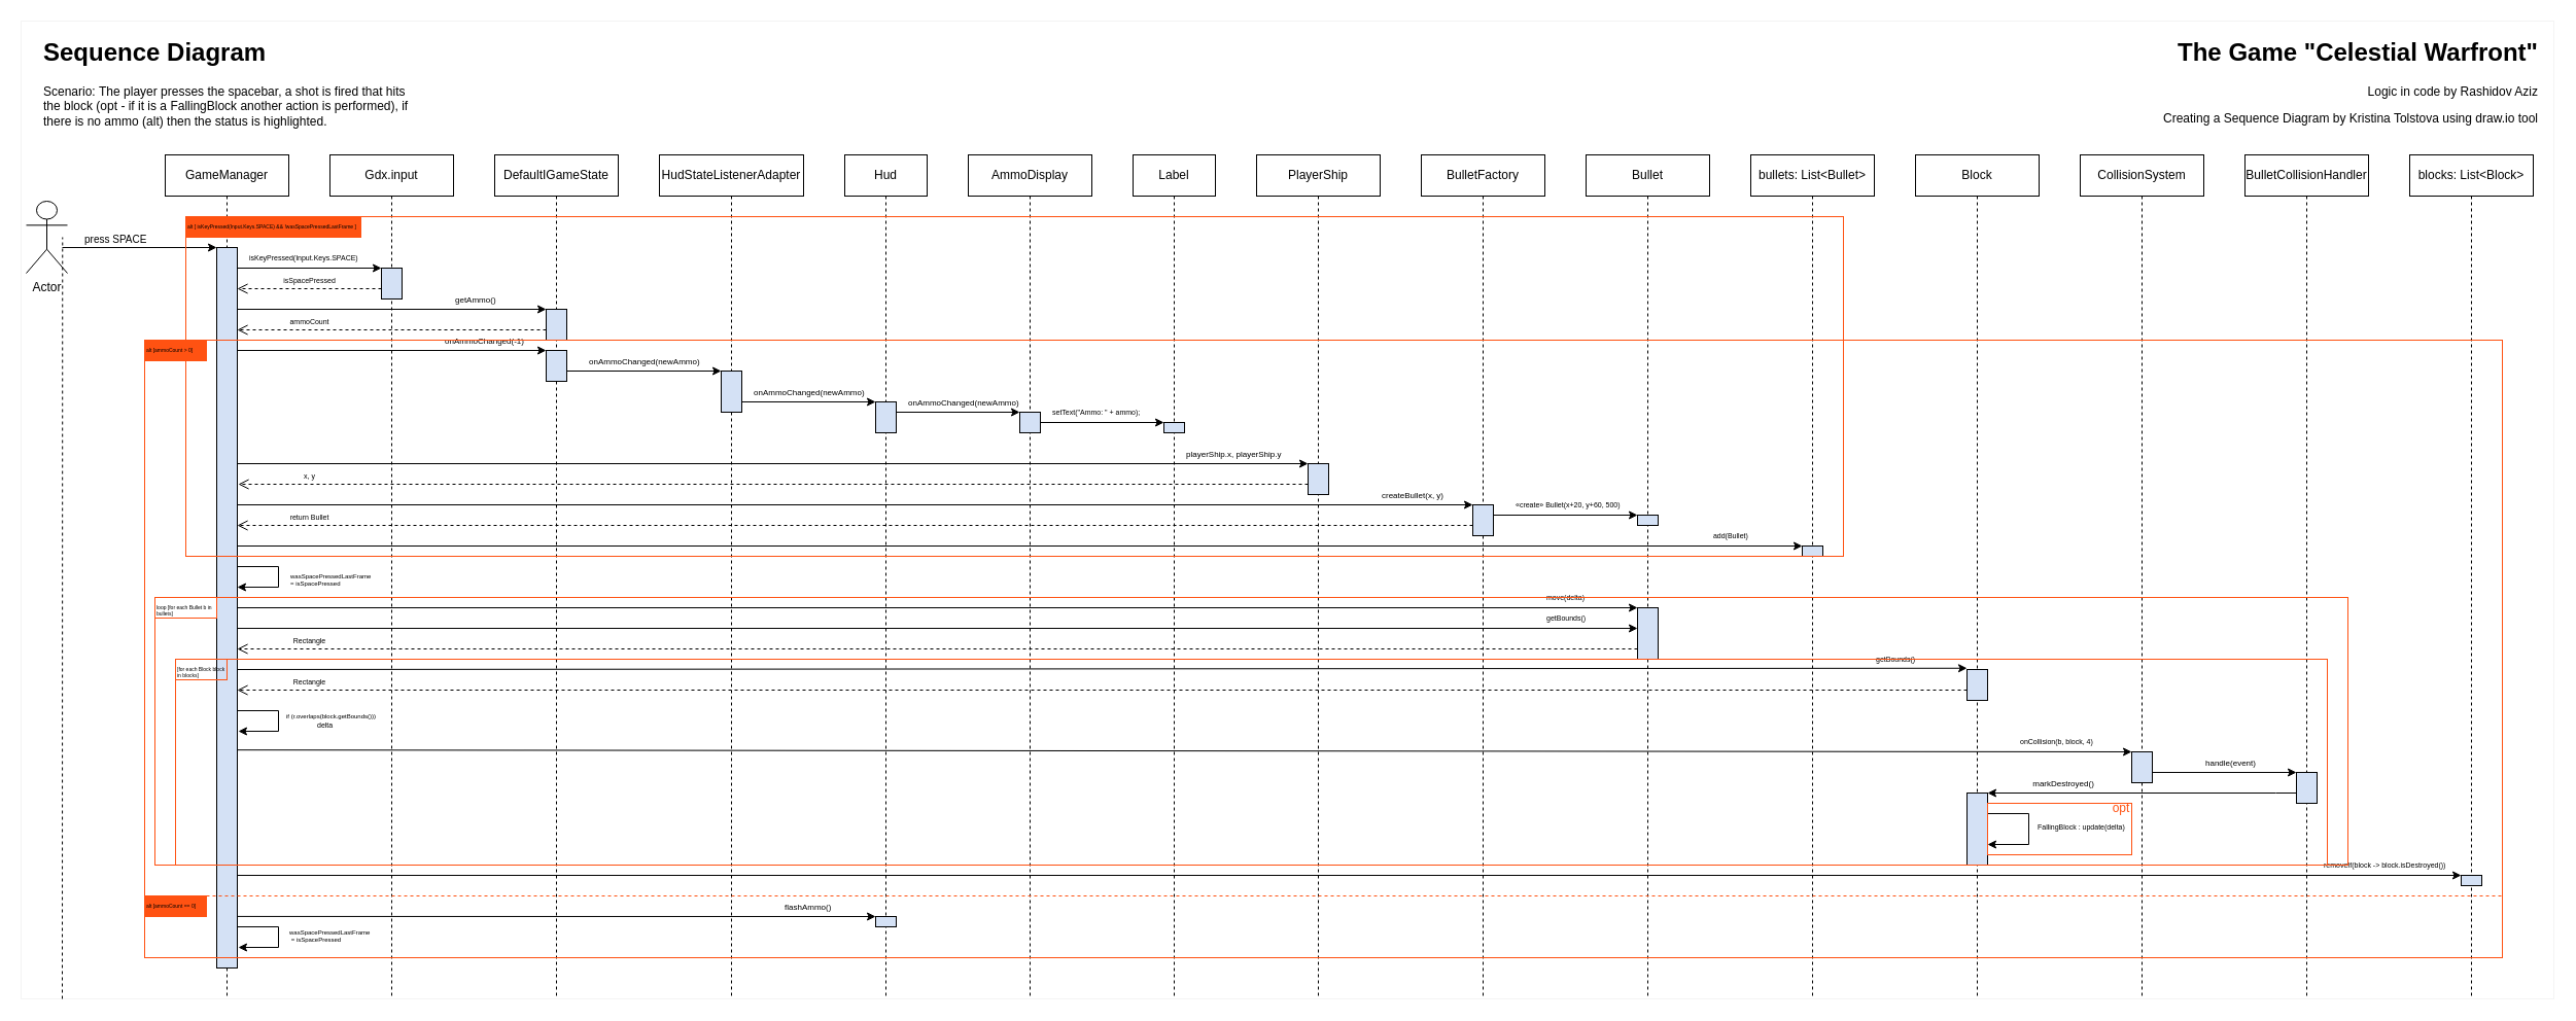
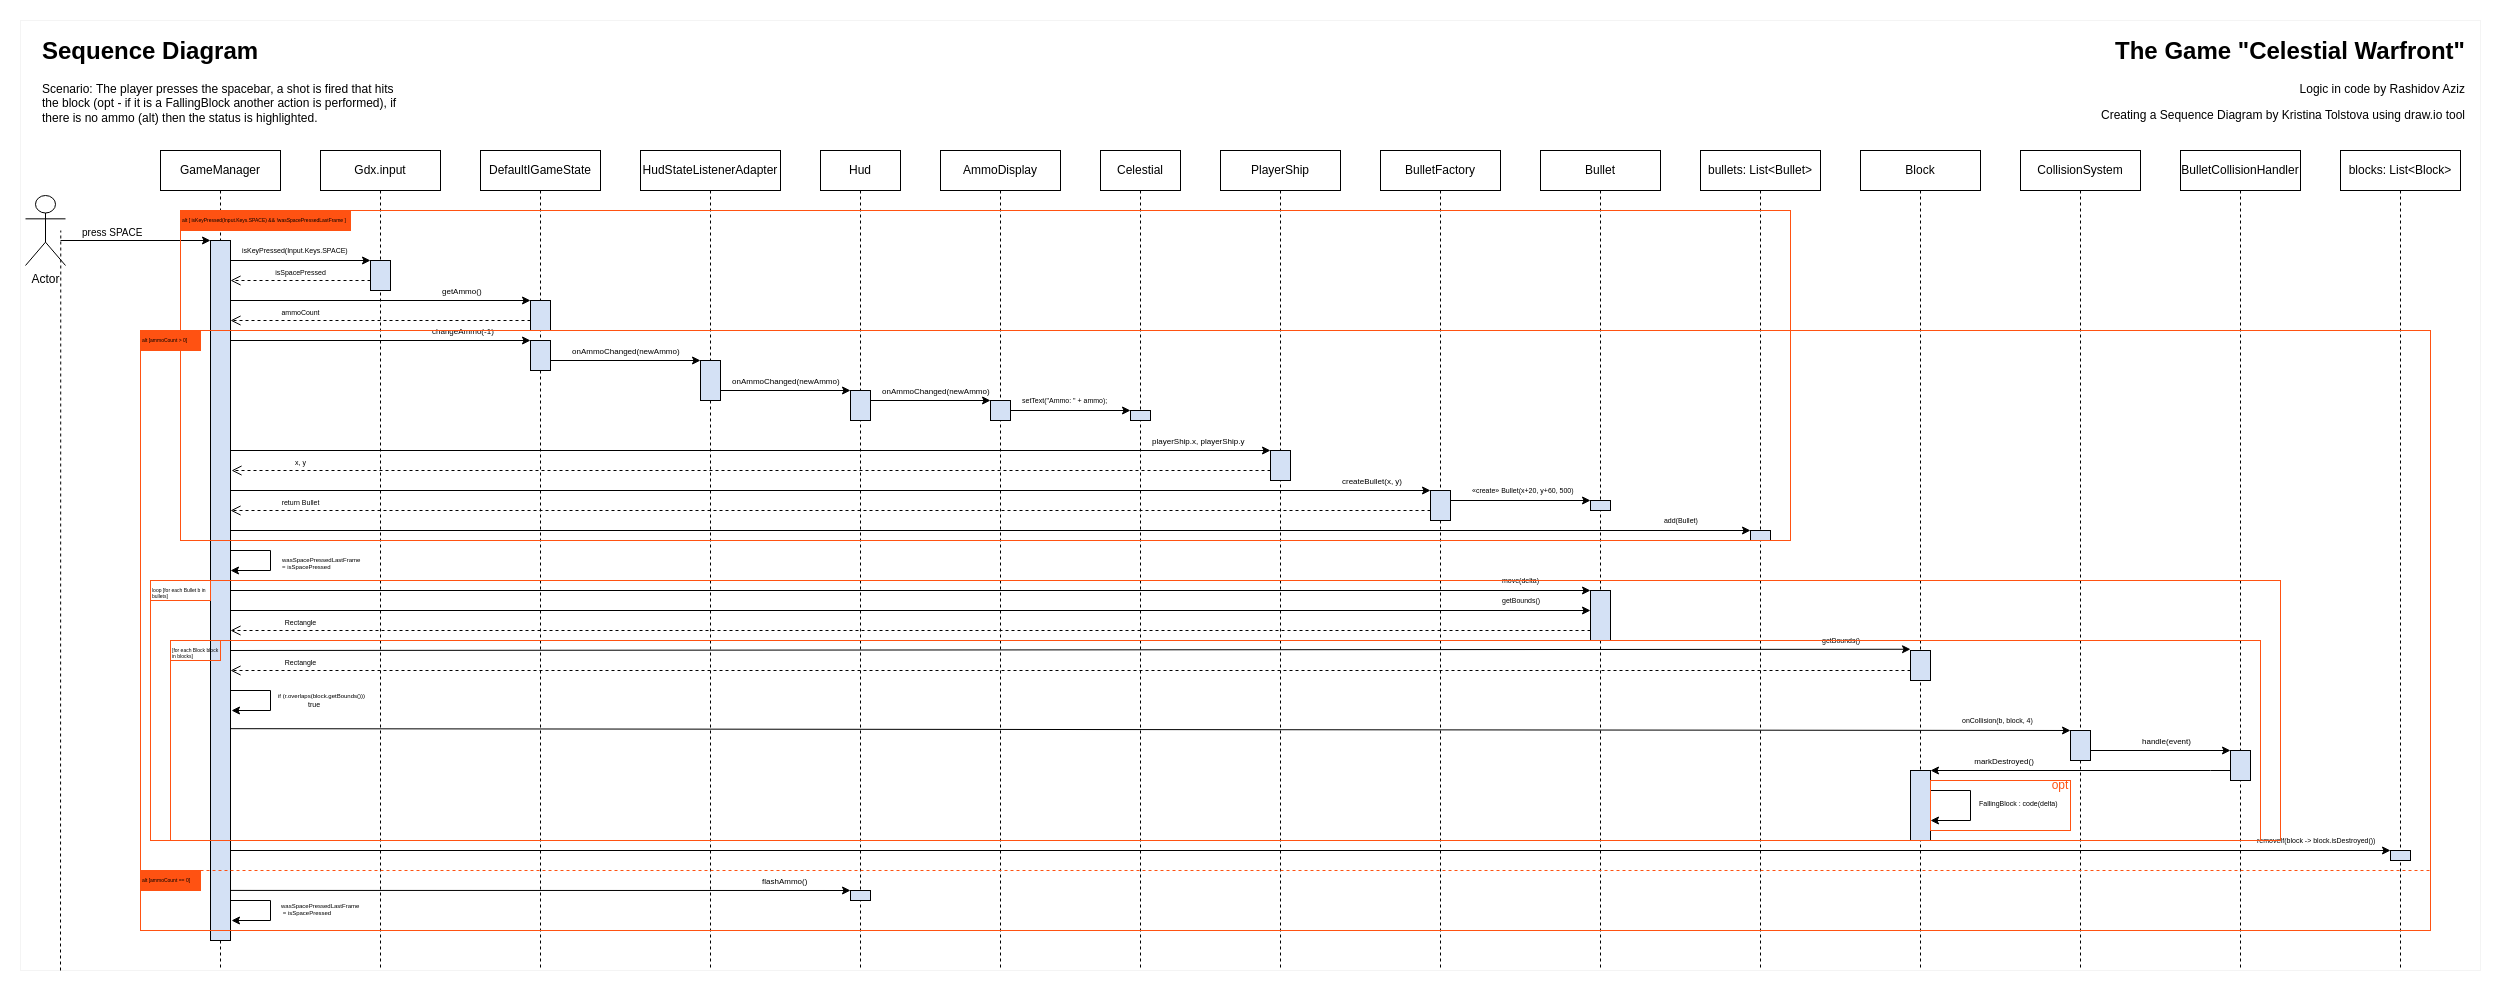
- <mxCell id="27" value="Label" style="shape=umlLifeline;perimeter=lifelinePerimeter;whiteSpace=wrap;html=1;container=0;dropTarget=0;collapsible=0;recursiveResize=0;outlineConnect=0;portConstraint=eastwest;newEdgeStyle={&quot;edgeStyle&quot;:&quot;elbowEdgeStyle&quot;,&quot;elbow&quot;:&quot;vertical&quot;,&quot;curved&quot;:0,&quot;rounded&quot;:0};movable=1;resizable=1;rotatable=1;deletable=1;editable=1;locked=0;connectable=1;" vertex="1" parent="1"><mxGeometry x="1100" y="150" width="80" height="820" as="geometry" /></mxCell>
+ <mxCell id="27" value="Celestial" style="shape=umlLifeline;perimeter=lifelinePerimeter;whiteSpace=wrap;html=1;container=0;dropTarget=0;collapsible=0;recursiveResize=0;outlineConnect=0;portConstraint=eastwest;newEdgeStyle={&quot;edgeStyle&quot;:&quot;elbowEdgeStyle&quot;,&quot;elbow&quot;:&quot;vertical&quot;,&quot;curved&quot;:0,&quot;rounded&quot;:0};movable=1;resizable=1;rotatable=1;deletable=1;editable=1;locked=0;connectable=1;" vertex="1" parent="1"><mxGeometry x="1100" y="150" width="80" height="820" as="geometry" /></mxCell>
- <mxCell id="17" value="onAmmoChanged(-1)" style="text;whiteSpace=wrap;fontFamily=Helvetica;fontSize=8;fontColor=default;" vertex="1" parent="1"><mxGeometry x="430" y="320" width="100" height="40" as="geometry" /></mxCell>
+ <mxCell id="17" value="changeAmmo(-1)" style="text;whiteSpace=wrap;fontFamily=Helvetica;fontSize=8;fontColor=default;" vertex="1" parent="1"><mxGeometry x="430" y="320" width="100" height="40" as="geometry" /></mxCell>
- <mxCell id="48" value="delta" style="text;whiteSpace=wrap;fontFamily=Helvetica;fontSize=7;fontColor=default;" vertex="1" parent="1"><mxGeometry x="306" y="694" width="50" height="40" as="geometry" /></mxCell>
+ <mxCell id="48" value="true" style="text;whiteSpace=wrap;fontFamily=Helvetica;fontSize=7;fontColor=default;" vertex="1" parent="1"><mxGeometry x="306" y="694" width="50" height="40" as="geometry" /></mxCell>
- <mxCell id="75" value="FallingBlock : update(delta)" style="text;whiteSpace=wrap;fontFamily=Helvetica;fontSize=7;fontColor=default;" vertex="1" parent="1"><mxGeometry x="1977" y="793" width="90" height="10" as="geometry" /></mxCell>
+ <mxCell id="75" value="FallingBlock : code(delta)" style="text;whiteSpace=wrap;fontFamily=Helvetica;fontSize=7;fontColor=default;" vertex="1" parent="1"><mxGeometry x="1977" y="793" width="90" height="10" as="geometry" /></mxCell>
